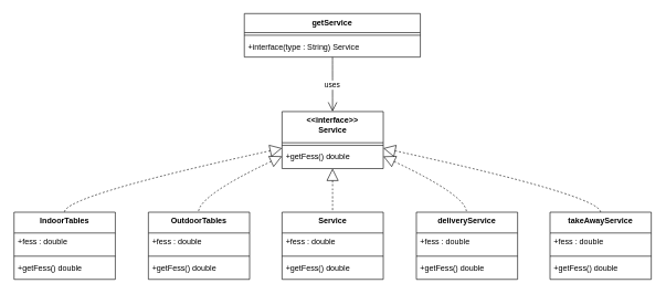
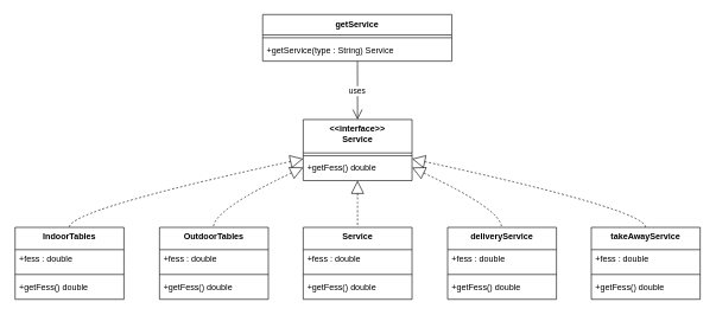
- <mxCell id="27" value="+interface(type : String) Service" style="text;strokeColor=none;fillColor=none;align=left;verticalAlign=top;spacingLeft=4;spacingRight=4;overflow=hidden;rotatable=0;points=[[0,0.5],[1,0.5]];portConstraint=eastwest;" vertex="1" parent="25"><mxGeometry y="36.72" width="266" height="29" as="geometry" /></mxCell>
+ <mxCell id="27" value="+getService(type : String) Service" style="text;strokeColor=none;fillColor=none;align=left;verticalAlign=top;spacingLeft=4;spacingRight=4;overflow=hidden;rotatable=0;points=[[0,0.5],[1,0.5]];portConstraint=eastwest;" vertex="1" parent="25"><mxGeometry y="36.72" width="266" height="29" as="geometry" /></mxCell>
